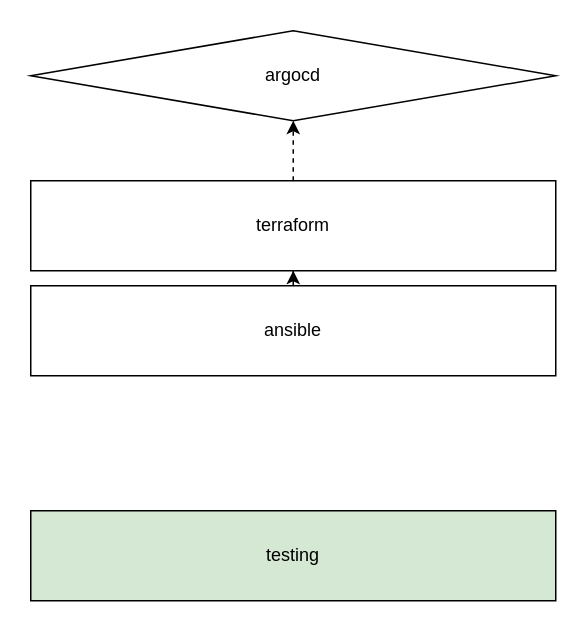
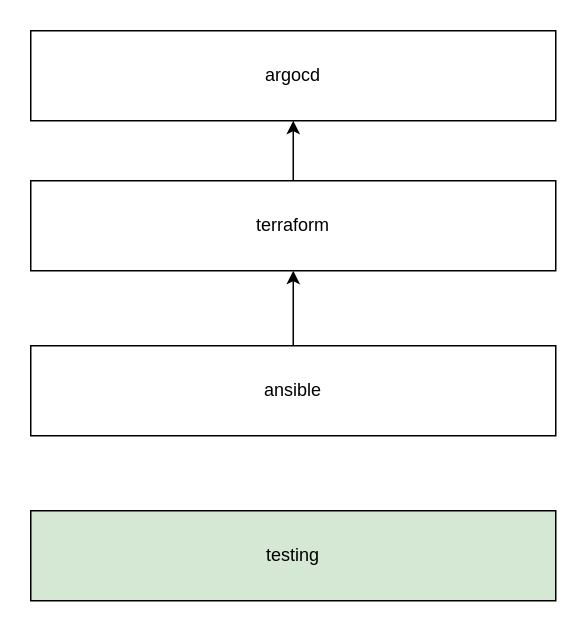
- <mxCell id="7" value="argocd" style="rhombus;whiteSpace=wrap;html=1;" parent="1" vertex="1"><mxGeometry x="20" y="20" width="350" height="60" as="geometry" /></mxCell>
+ <mxCell id="7" value="argocd" style="rounded=0;whiteSpace=wrap;html=1;" parent="1" vertex="1"><mxGeometry x="20" y="20" width="350" height="60" as="geometry" /></mxCell>
- <mxCell id="5" value="" style="edgeStyle=orthogonalEdgeStyle;rounded=0;orthogonalLoop=1;jettySize=auto;html=1;dashed=1;" parent="1" source="6" target="7" edge="1"><mxGeometry relative="1" as="geometry" /></mxCell>
+ <mxCell id="5" value="" style="edgeStyle=orthogonalEdgeStyle;rounded=0;orthogonalLoop=1;jettySize=auto;html=1;" parent="1" source="6" target="7" edge="1"><mxGeometry relative="1" as="geometry" /></mxCell>
- <mxCell id="4" value="ansible" style="rounded=0;whiteSpace=wrap;html=1;" parent="1" vertex="1"><mxGeometry x="20" y="190" width="350" height="60" as="geometry" /></mxCell>
+ <mxCell id="4" value="ansible" style="rounded=0;whiteSpace=wrap;html=1;" parent="1" vertex="1"><mxGeometry x="20" y="230" width="350" height="60" as="geometry" /></mxCell>
